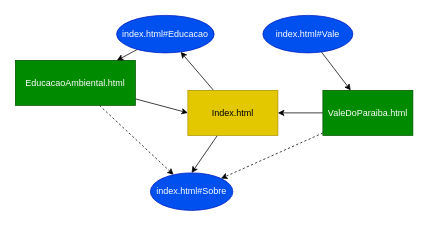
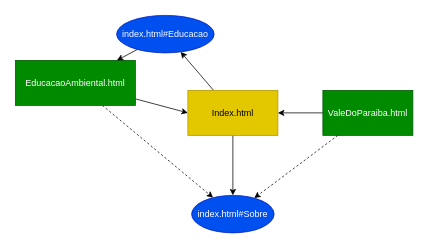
- <mxCell id="15" value="index.html#Vale" style="ellipse;whiteSpace=wrap;html=1;fillColor=#0050ef;fontColor=#ffffff;strokeColor=#001DBC;" vertex="1" parent="1"><mxGeometry x="350" y="20" width="120" height="50" as="geometry" /></mxCell>
- <mxCell id="14" style="edgeStyle=none;html=1;" edge="1" parent="1" source="15" target="10"><mxGeometry relative="1" as="geometry" /></mxCell>
- <mxCell id="11" value="index.html#Sobre" style="ellipse;whiteSpace=wrap;html=1;fillColor=#0050ef;fontColor=#ffffff;strokeColor=#001DBC;" parent="1" vertex="1"><mxGeometry x="200" y="230" width="110" height="50" as="geometry" /></mxCell>
+ <mxCell id="11" value="index.html#Sobre" style="ellipse;whiteSpace=wrap;html=1;fillColor=#0050ef;fontColor=#ffffff;strokeColor=#001DBC;" parent="1" vertex="1"><mxGeometry x="255" y="260" width="110" height="50" as="geometry" /></mxCell>
